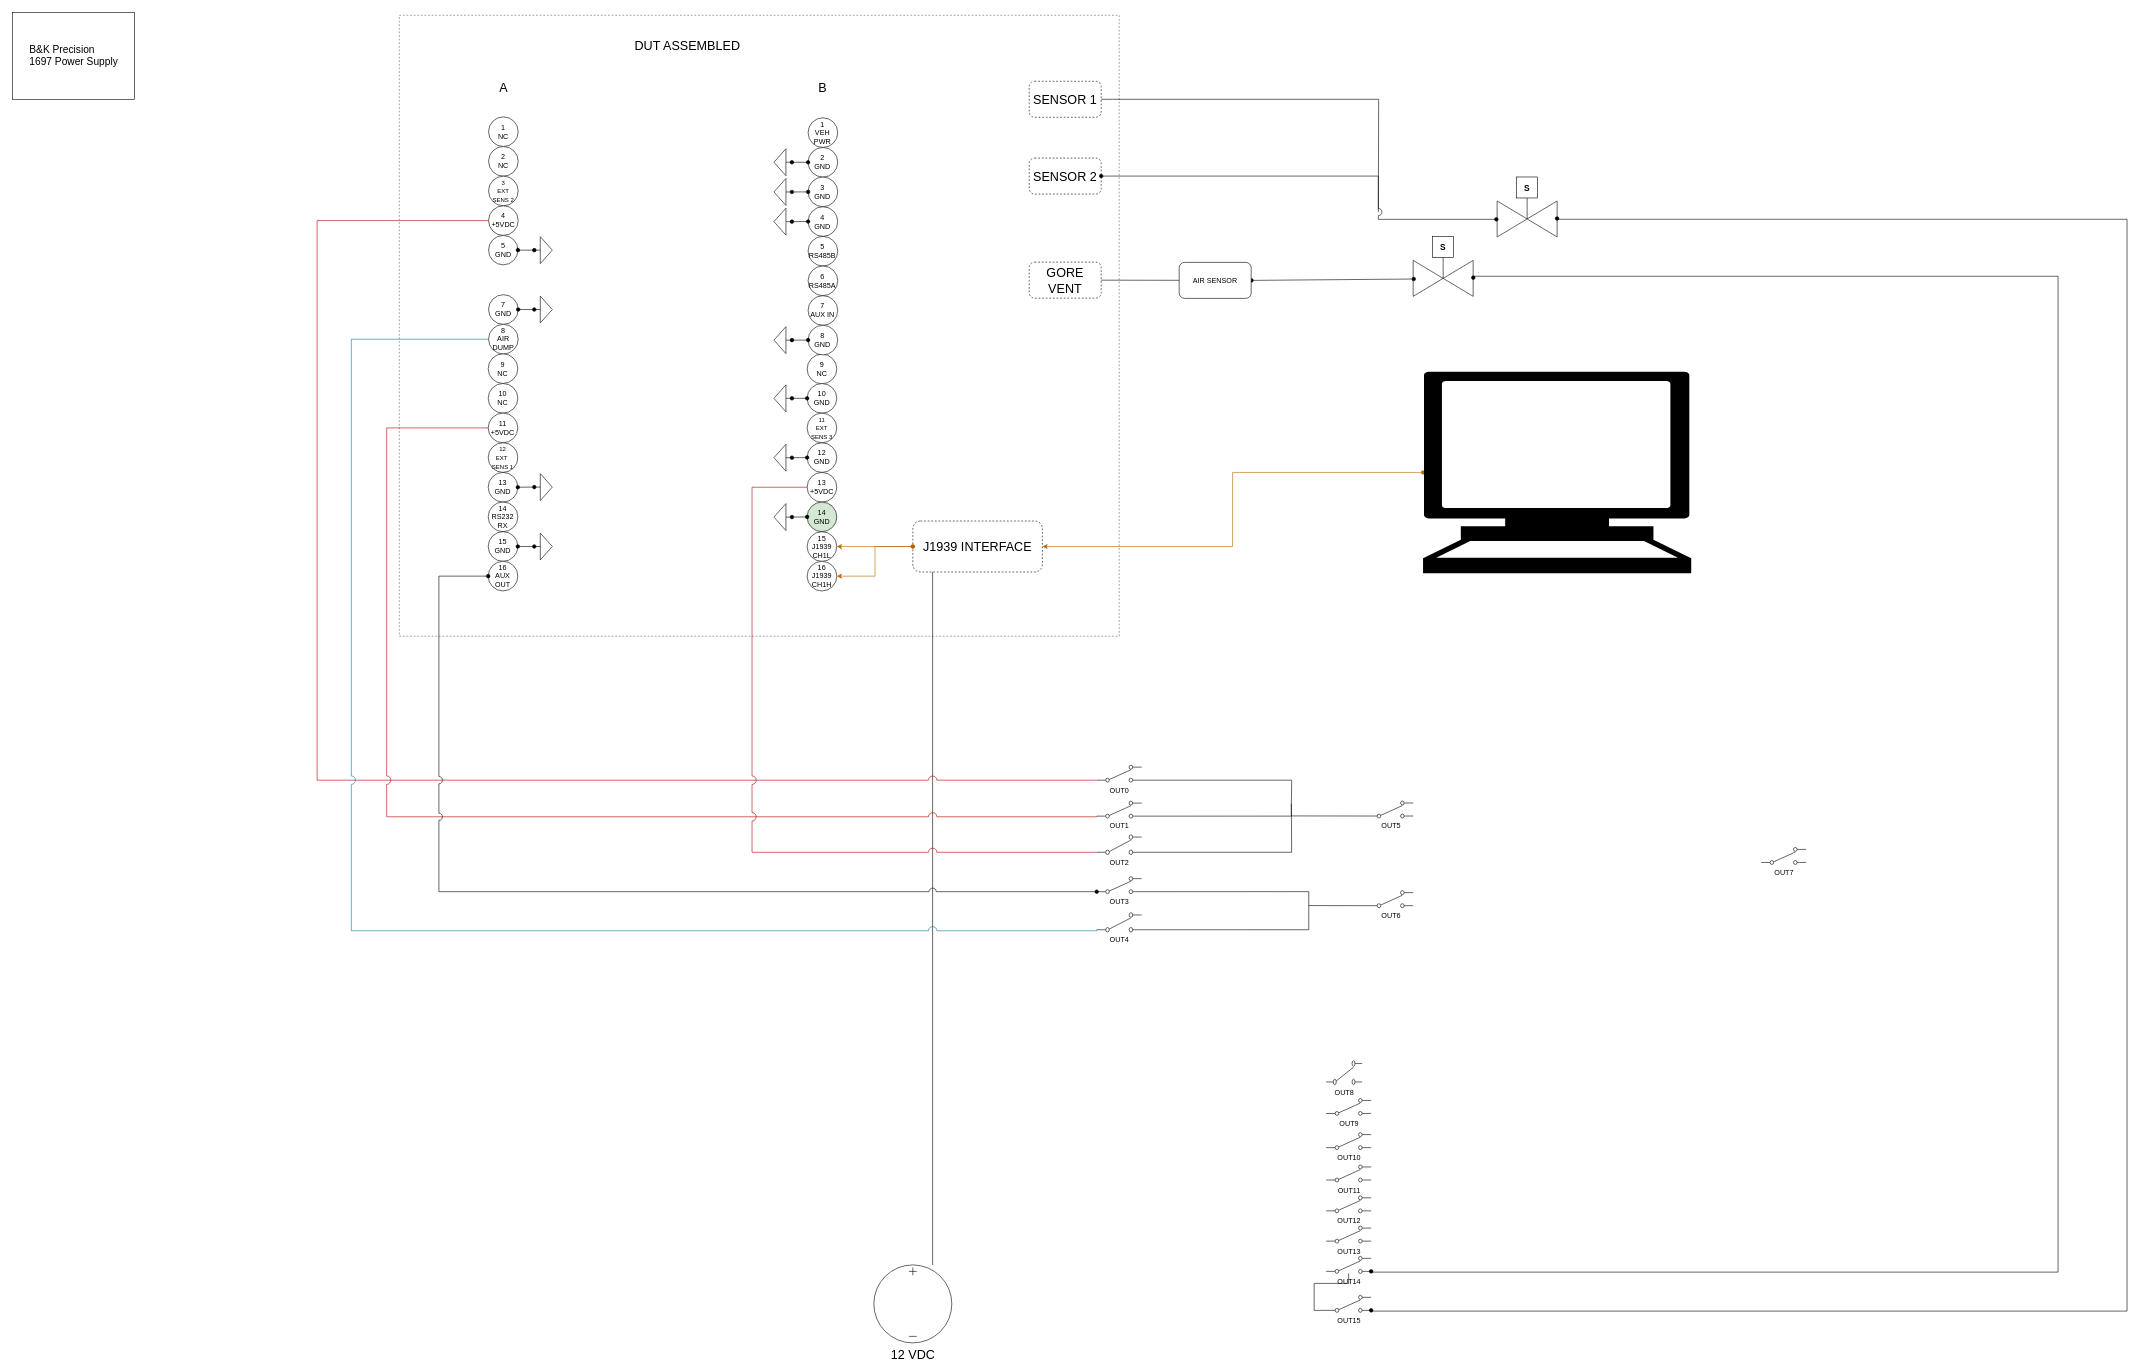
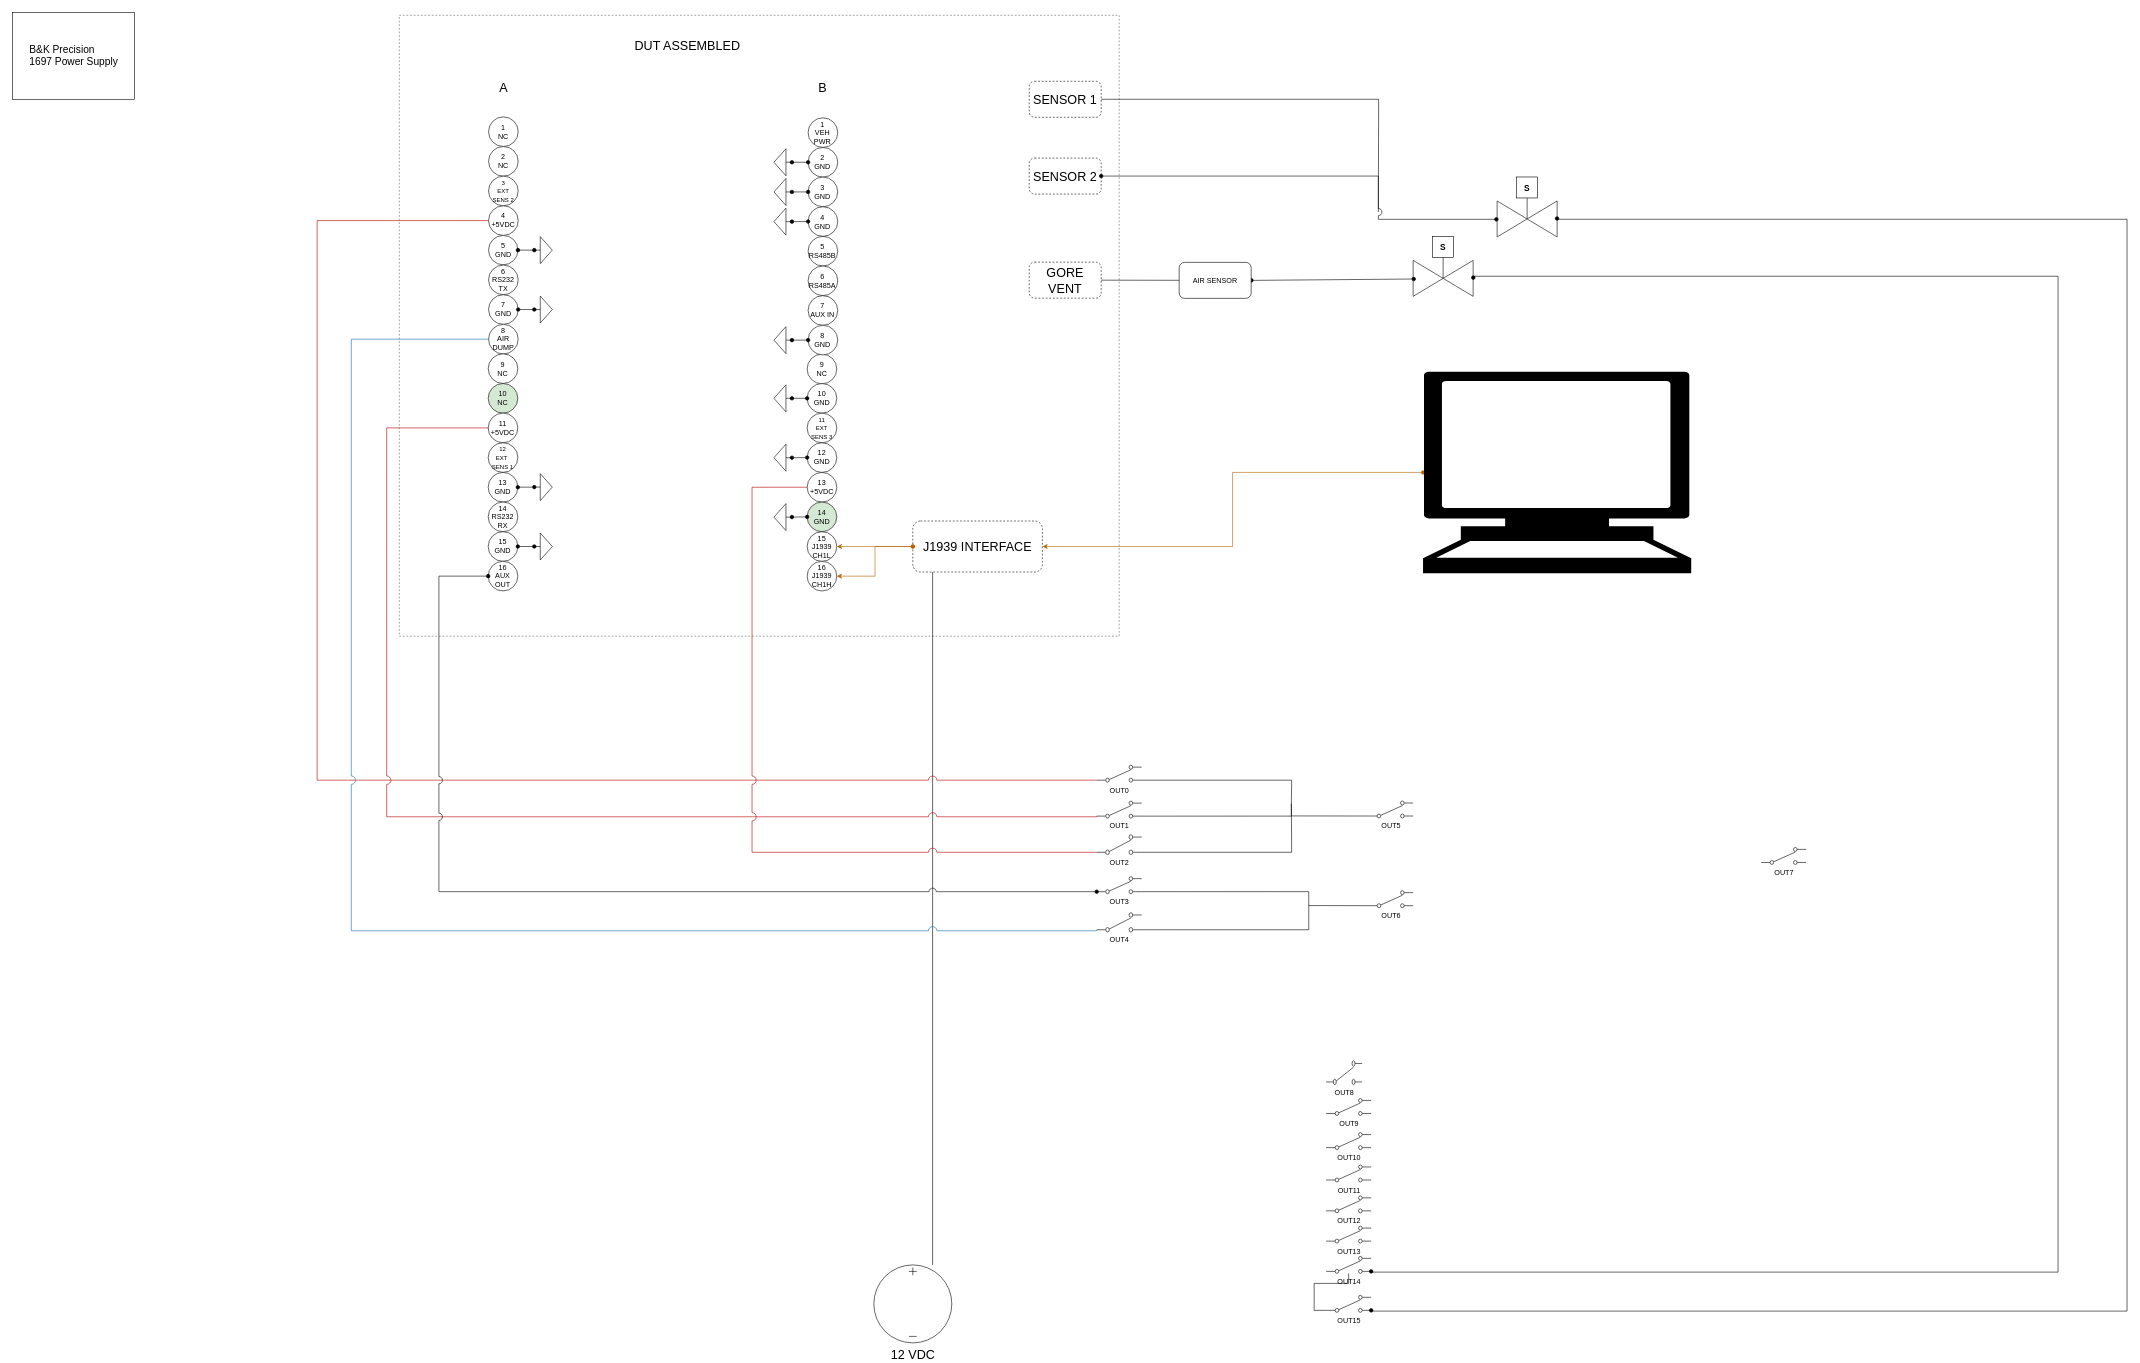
+ <mxCell id="45" value="6&lt;br&gt;RS232 TX" style="ellipse;whiteSpace=wrap;html=1;aspect=fixed;strokeWidth=1;" vertex="1" parent="43"><mxGeometry y="49.405" width="49.405" height="49.405" as="geometry" /></mxCell>
- <mxCell id="59" value="&lt;span&gt;10&lt;br&gt;NC&lt;/span&gt;" style="ellipse;whiteSpace=wrap;html=1;aspect=fixed;strokeWidth=1;" vertex="1" parent="57"><mxGeometry y="49.405" width="49.405" height="49.405" as="geometry" /></mxCell>
+ <mxCell id="59" value="&lt;span&gt;10&lt;br&gt;NC&lt;/span&gt;" style="ellipse;whiteSpace=wrap;html=1;aspect=fixed;strokeWidth=1;fillColor=#d5e8d4;" vertex="1" parent="57"><mxGeometry y="49.405" width="49.405" height="49.405" as="geometry" /></mxCell>
